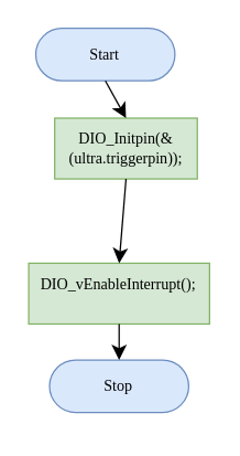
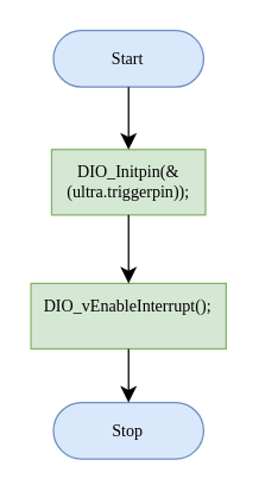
- <mxCell id="2" value="&lt;div style=&quot;font-size: 11.27px;&quot;&gt;&lt;font style=&quot;font-size: 11.27px; direction: ltr; letter-spacing: 0px; line-height: 120%; opacity: 1;&quot;&gt;Start&lt;/font&gt;&lt;/div&gt;" style="verticalAlign=middle;align=center;overflow=width;vsdxID=30;fillColor=#dae8fc;shape=stencil(tVLREoIgEPwaHnEQxsl3s/9gEpSJwDko7e+DsEkze2l627vdu5uFRaxyHe8FosR5sCcxqMZ3iO0Rpcp0ApQPCLEasUpaEC3Yi2lS3fOojOhsr3HDmObyMtsVcYqS29Qh5FEfklwrM5OXeUa/yjkcAwfr7TDpiyTfXvjkMR+Vw2A998qaBac5tAKHU1hq3i4oNwjRr9ofvayt/+Rk+yX/4iWA159KpXWKxJx/z0Bopfyw+g4=);strokeColor=#6c8ebf;spacingTop=-1;spacingBottom=-1;spacingLeft=-1;spacingRight=-1;points=[[0.5,1,0],[0.5,0,0],[0,0.5,0],[1,0.5,0]];labelBackgroundColor=none;rounded=1;html=1;whiteSpace=wrap;fontFamily=Calibri;fontSize=11.27;" vertex="1" parent="1"><mxGeometry x="25.38" y="20" width="101" height="38" as="geometry" /></mxCell>
+ <mxCell id="2" value="&lt;div style=&quot;font-size: 11.27px;&quot;&gt;&lt;font style=&quot;font-size: 11.27px; direction: ltr; letter-spacing: 0px; line-height: 120%; opacity: 1;&quot;&gt;Start&lt;/font&gt;&lt;/div&gt;" style="verticalAlign=middle;align=center;overflow=width;vsdxID=30;fillColor=#dae8fc;shape=stencil(tVLREoIgEPwaHnEQxsl3s/9gEpSJwDko7e+DsEkze2l627vdu5uFRaxyHe8FosR5sCcxqMZ3iO0Rpcp0ApQPCLEasUpaEC3Yi2lS3fOojOhsr3HDmObyMtsVcYqS29Qh5FEfklwrM5OXeUa/yjkcAwfr7TDpiyTfXvjkMR+Vw2A998qaBac5tAKHU1hq3i4oNwjRr9ofvayt/+Rk+yX/4iWA159KpXWKxJx/z0Bopfyw+g4=);strokeColor=#6c8ebf;spacingTop=-1;spacingBottom=-1;spacingLeft=-1;spacingRight=-1;points=[[0.5,1,0],[0.5,0,0],[0,0.5,0],[1,0.5,0]];labelBackgroundColor=none;rounded=1;html=1;whiteSpace=wrap;fontFamily=Calibri;fontSize=11.27;" vertex="1" parent="1"><mxGeometry x="35.38" y="20" width="101" height="38" as="geometry" /></mxCell>
- <mxCell id="3" value="&lt;font style=&quot;font-size: 11.27px;&quot;&gt;DIO_Initpin(&amp;amp;(ultra.triggerpin));&lt;/font&gt;" style="rounded=0;whiteSpace=wrap;html=1;fontSize=11.27;fillColor=#d5e8d4;strokeColor=#82b366;fontFamily=Calibri;" vertex="1" parent="1"><mxGeometry x="39.13" y="85" width="103.5" height="44" as="geometry" /></mxCell>
+ <mxCell id="3" value="&lt;font style=&quot;font-size: 11.27px;&quot;&gt;DIO_Initpin(&amp;amp;(ultra.triggerpin));&lt;/font&gt;" style="rounded=0;whiteSpace=wrap;html=1;fontSize=11.27;fillColor=#d5e8d4;strokeColor=#82b366;fontFamily=Calibri;" vertex="1" parent="1"><mxGeometry x="34.13" y="100" width="103.5" height="44" as="geometry" /></mxCell>
- <mxCell id="5" value="&lt;div style=&quot;font-size: 11.27px;&quot;&gt;&lt;font style=&quot;font-size: 11.27px; direction: ltr; letter-spacing: 0px; line-height: 120%; opacity: 1;&quot;&gt;Stop&lt;/font&gt;&lt;/div&gt;" style="verticalAlign=middle;align=center;overflow=width;vsdxID=30;fillColor=#dae8fc;shape=stencil(tVLREoIgEPwaHnEQxsl3s/9gEpSJwDko7e+DsEkze2l627vdu5uFRaxyHe8FosR5sCcxqMZ3iO0Rpcp0ApQPCLEasUpaEC3Yi2lS3fOojOhsr3HDmObyMtsVcYqS29Qh5FEfklwrM5OXeUa/yjkcAwfr7TDpiyTfXvjkMR+Vw2A998qaBac5tAKHU1hq3i4oNwjRr9ofvayt/+Rk+yX/4iWA159KpXWKxJx/z0Bopfyw+g4=);strokeColor=#6c8ebf;spacingTop=-1;spacingBottom=-1;spacingLeft=-1;spacingRight=-1;points=[[0.5,1,0],[0.5,0,0],[0,0.5,0],[1,0.5,0]];labelBackgroundColor=none;rounded=1;html=1;whiteSpace=wrap;fontFamily=Calibri;fontSize=11.27;" vertex="1" parent="1"><mxGeometry x="35.38" y="260" width="101" height="38" as="geometry" /></mxCell>
+ <mxCell id="5" value="&lt;div style=&quot;font-size: 11.27px;&quot;&gt;&lt;font style=&quot;font-size: 11.27px; direction: ltr; letter-spacing: 0px; line-height: 120%; opacity: 1;&quot;&gt;Stop&lt;/font&gt;&lt;/div&gt;" style="verticalAlign=middle;align=center;overflow=width;vsdxID=30;fillColor=#dae8fc;shape=stencil(tVLREoIgEPwaHnEQxsl3s/9gEpSJwDko7e+DsEkze2l627vdu5uFRaxyHe8FosR5sCcxqMZ3iO0Rpcp0ApQPCLEasUpaEC3Yi2lS3fOojOhsr3HDmObyMtsVcYqS29Qh5FEfklwrM5OXeUa/yjkcAwfr7TDpiyTfXvjkMR+Vw2A998qaBac5tAKHU1hq3i4oNwjRr9ofvayt/+Rk+yX/4iWA159KpXWKxJx/z0Bopfyw+g4=);strokeColor=#6c8ebf;spacingTop=-1;spacingBottom=-1;spacingLeft=-1;spacingRight=-1;points=[[0.5,1,0],[0.5,0,0],[0,0.5,0],[1,0.5,0]];labelBackgroundColor=none;rounded=1;html=1;whiteSpace=wrap;fontFamily=Calibri;fontSize=11.27;" vertex="1" parent="1"><mxGeometry x="35.38" y="270" width="101" height="38" as="geometry" /></mxCell>
